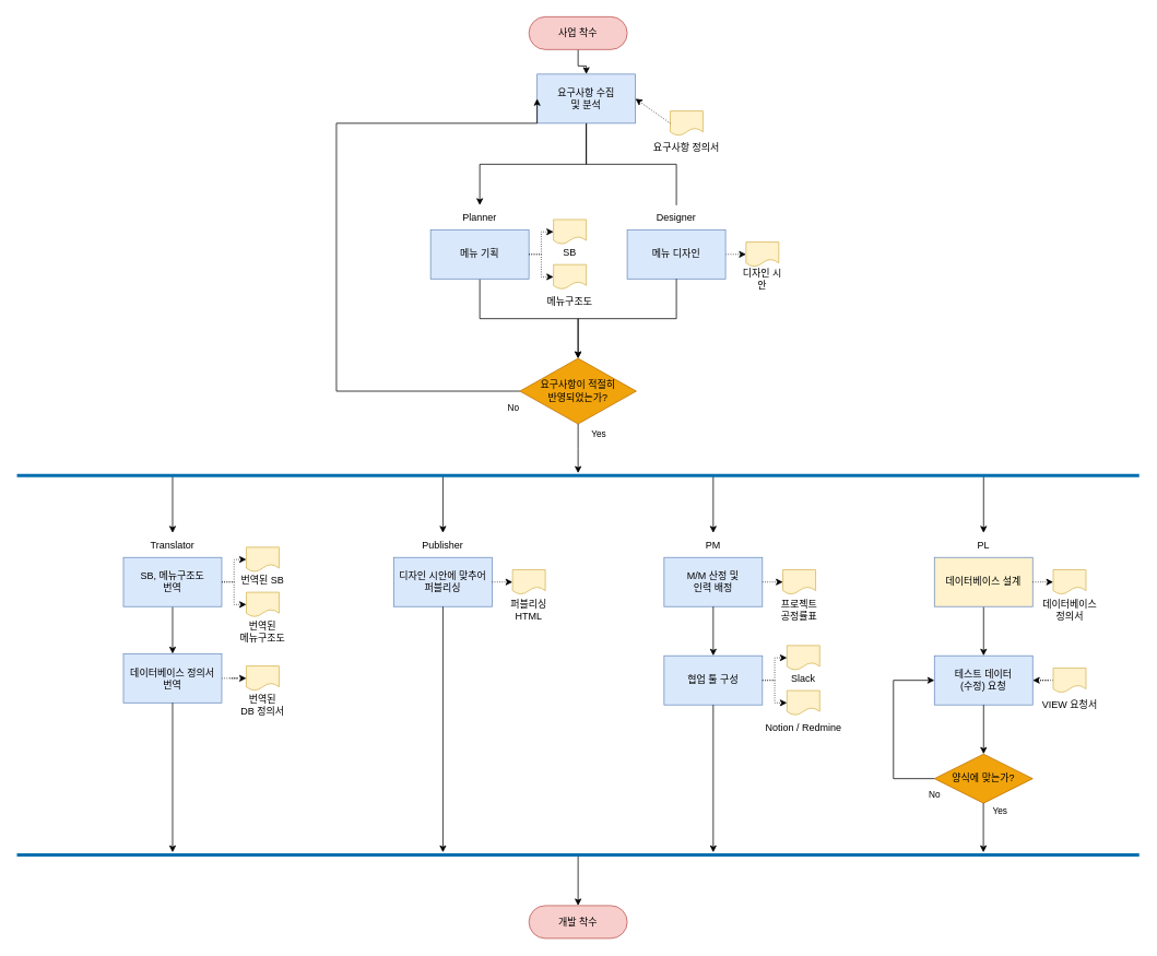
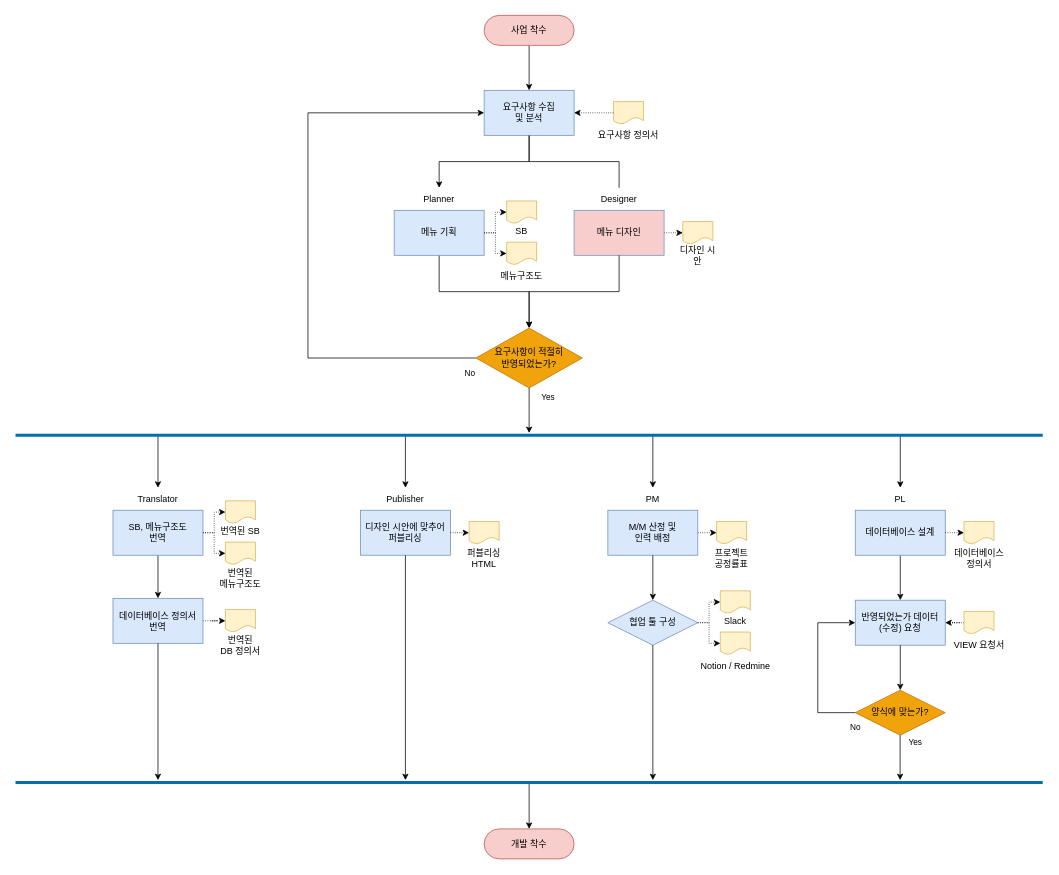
- <mxCell id="5" value="요구사항 수집&lt;br&gt;및 분석" style="rounded=0;whiteSpace=wrap;html=1;fillColor=#dae8fc;strokeColor=#6c8ebf;" vertex="1" parent="1"><mxGeometry x="655" y="90" width="120" height="60" as="geometry" /></mxCell>
+ <mxCell id="5" value="요구사항 수집&lt;br&gt;및 분석" style="rounded=0;whiteSpace=wrap;html=1;fillColor=#dae8fc;strokeColor=#6c8ebf;" vertex="1" parent="1"><mxGeometry x="645" y="120" width="120" height="60" as="geometry" /></mxCell>
- <mxCell id="15" value="메뉴 디자인" style="rounded=0;whiteSpace=wrap;html=1;fillColor=#dae8fc;strokeColor=#6c8ebf;" vertex="1" parent="1"><mxGeometry x="765" y="280" width="120" height="60" as="geometry" /></mxCell>
+ <mxCell id="15" value="메뉴 디자인" style="rounded=0;whiteSpace=wrap;html=1;fillColor=#f8cecc;strokeColor=#6c8ebf;" vertex="1" parent="1"><mxGeometry x="765" y="280" width="120" height="60" as="geometry" /></mxCell>
- <mxCell id="37" value="데이터베이스 설계" style="rounded=0;whiteSpace=wrap;html=1;fillColor=#fff2cc;strokeColor=#6c8ebf;" vertex="1" parent="1"><mxGeometry x="1140" y="680" width="120" height="60" as="geometry" /></mxCell>
+ <mxCell id="37" value="데이터베이스 설계" style="rounded=0;whiteSpace=wrap;html=1;fillColor=#dae8fc;strokeColor=#6c8ebf;" vertex="1" parent="1"><mxGeometry x="1140" y="680" width="120" height="60" as="geometry" /></mxCell>
- <mxCell id="56" value="협업 툴 구성" style="rounded=0;whiteSpace=wrap;html=1;fillColor=#dae8fc;strokeColor=#6c8ebf;" vertex="1" parent="1"><mxGeometry x="810" y="800" width="120" height="60" as="geometry" /></mxCell>
+ <mxCell id="56" value="협업 툴 구성" style="rhombus;whiteSpace=wrap;html=1;fillColor=#dae8fc;strokeColor=#6c8ebf;" vertex="1" parent="1"><mxGeometry x="810" y="800" width="120" height="60" as="geometry" /></mxCell>
- <mxCell id="63" value="테스트 데이터&lt;br&gt;(수정) 요청" style="rounded=0;whiteSpace=wrap;html=1;fillColor=#dae8fc;strokeColor=#6c8ebf;" vertex="1" parent="1"><mxGeometry x="1140" y="800" width="120" height="60" as="geometry" /></mxCell>
+ <mxCell id="63" value="반영되었는가 데이터&lt;br&gt;(수정) 요청" style="rounded=0;whiteSpace=wrap;html=1;fillColor=#dae8fc;strokeColor=#6c8ebf;" vertex="1" parent="1"><mxGeometry x="1140" y="800" width="120" height="60" as="geometry" /></mxCell>
